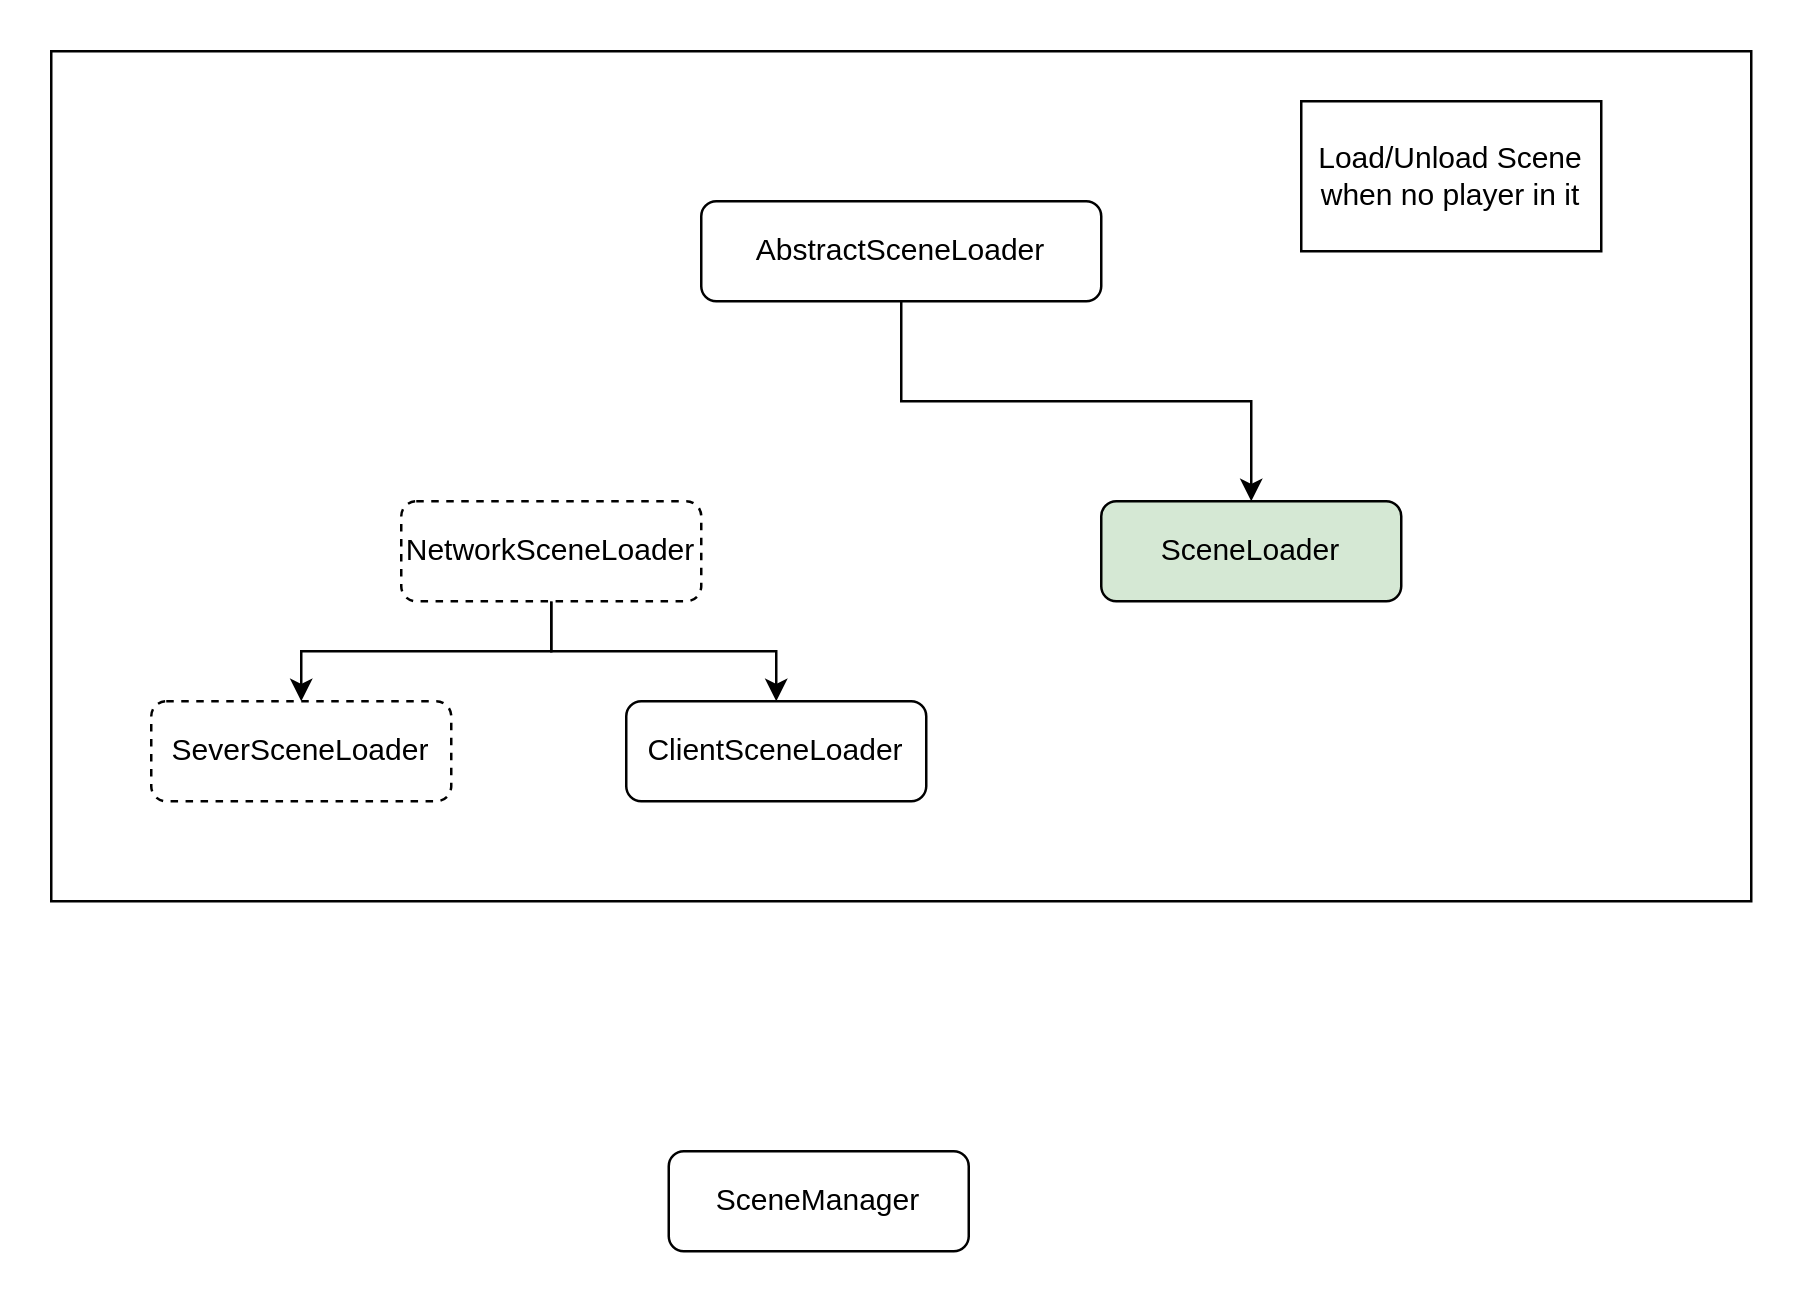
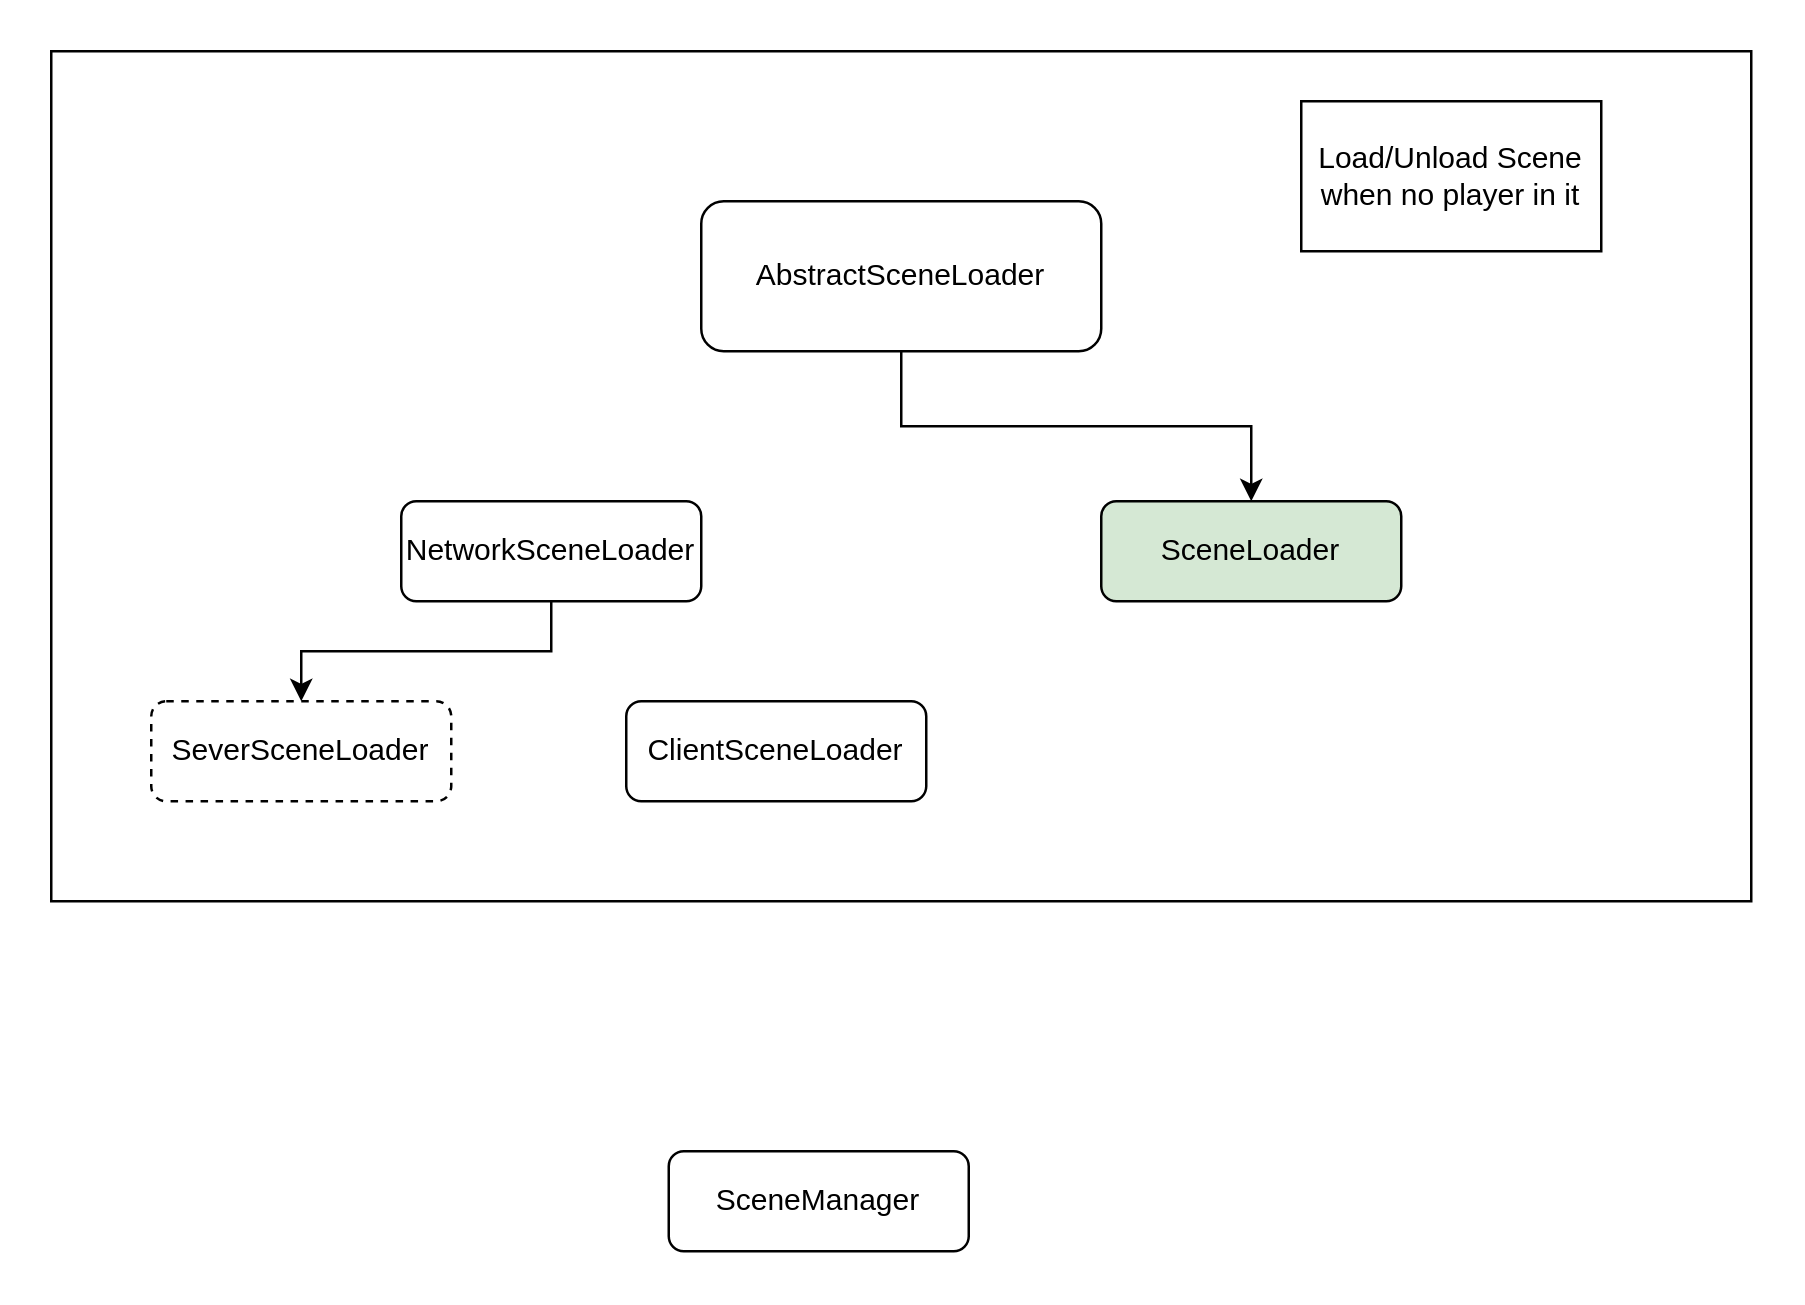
- <mxCell id="4" value="AbstractSceneLoader" style="rounded=1;whiteSpace=wrap;html=1;" vertex="1" parent="1"><mxGeometry x="280" y="80" width="160" height="40" as="geometry" /></mxCell>
+ <mxCell id="4" value="AbstractSceneLoader" style="rounded=1;whiteSpace=wrap;html=1;" vertex="1" parent="1"><mxGeometry x="280" y="80" width="160" height="60" as="geometry" /></mxCell>
- <mxCell id="7" value="NetworkSceneLoader" style="rounded=1;whiteSpace=wrap;html=1;dashed=1;" vertex="1" parent="1"><mxGeometry x="160" y="200" width="120" height="40" as="geometry" /></mxCell>
+ <mxCell id="7" value="NetworkSceneLoader" style="rounded=1;whiteSpace=wrap;html=1;" vertex="1" parent="1"><mxGeometry x="160" y="200" width="120" height="40" as="geometry" /></mxCell>
- <mxCell id="6" style="edgeStyle=orthogonalEdgeStyle;rounded=0;orthogonalLoop=1;jettySize=auto;html=1;entryX=0.5;entryY=0;entryDx=0;entryDy=0;" edge="1" parent="1" source="7" target="12"><mxGeometry relative="1" as="geometry" /></mxCell>
